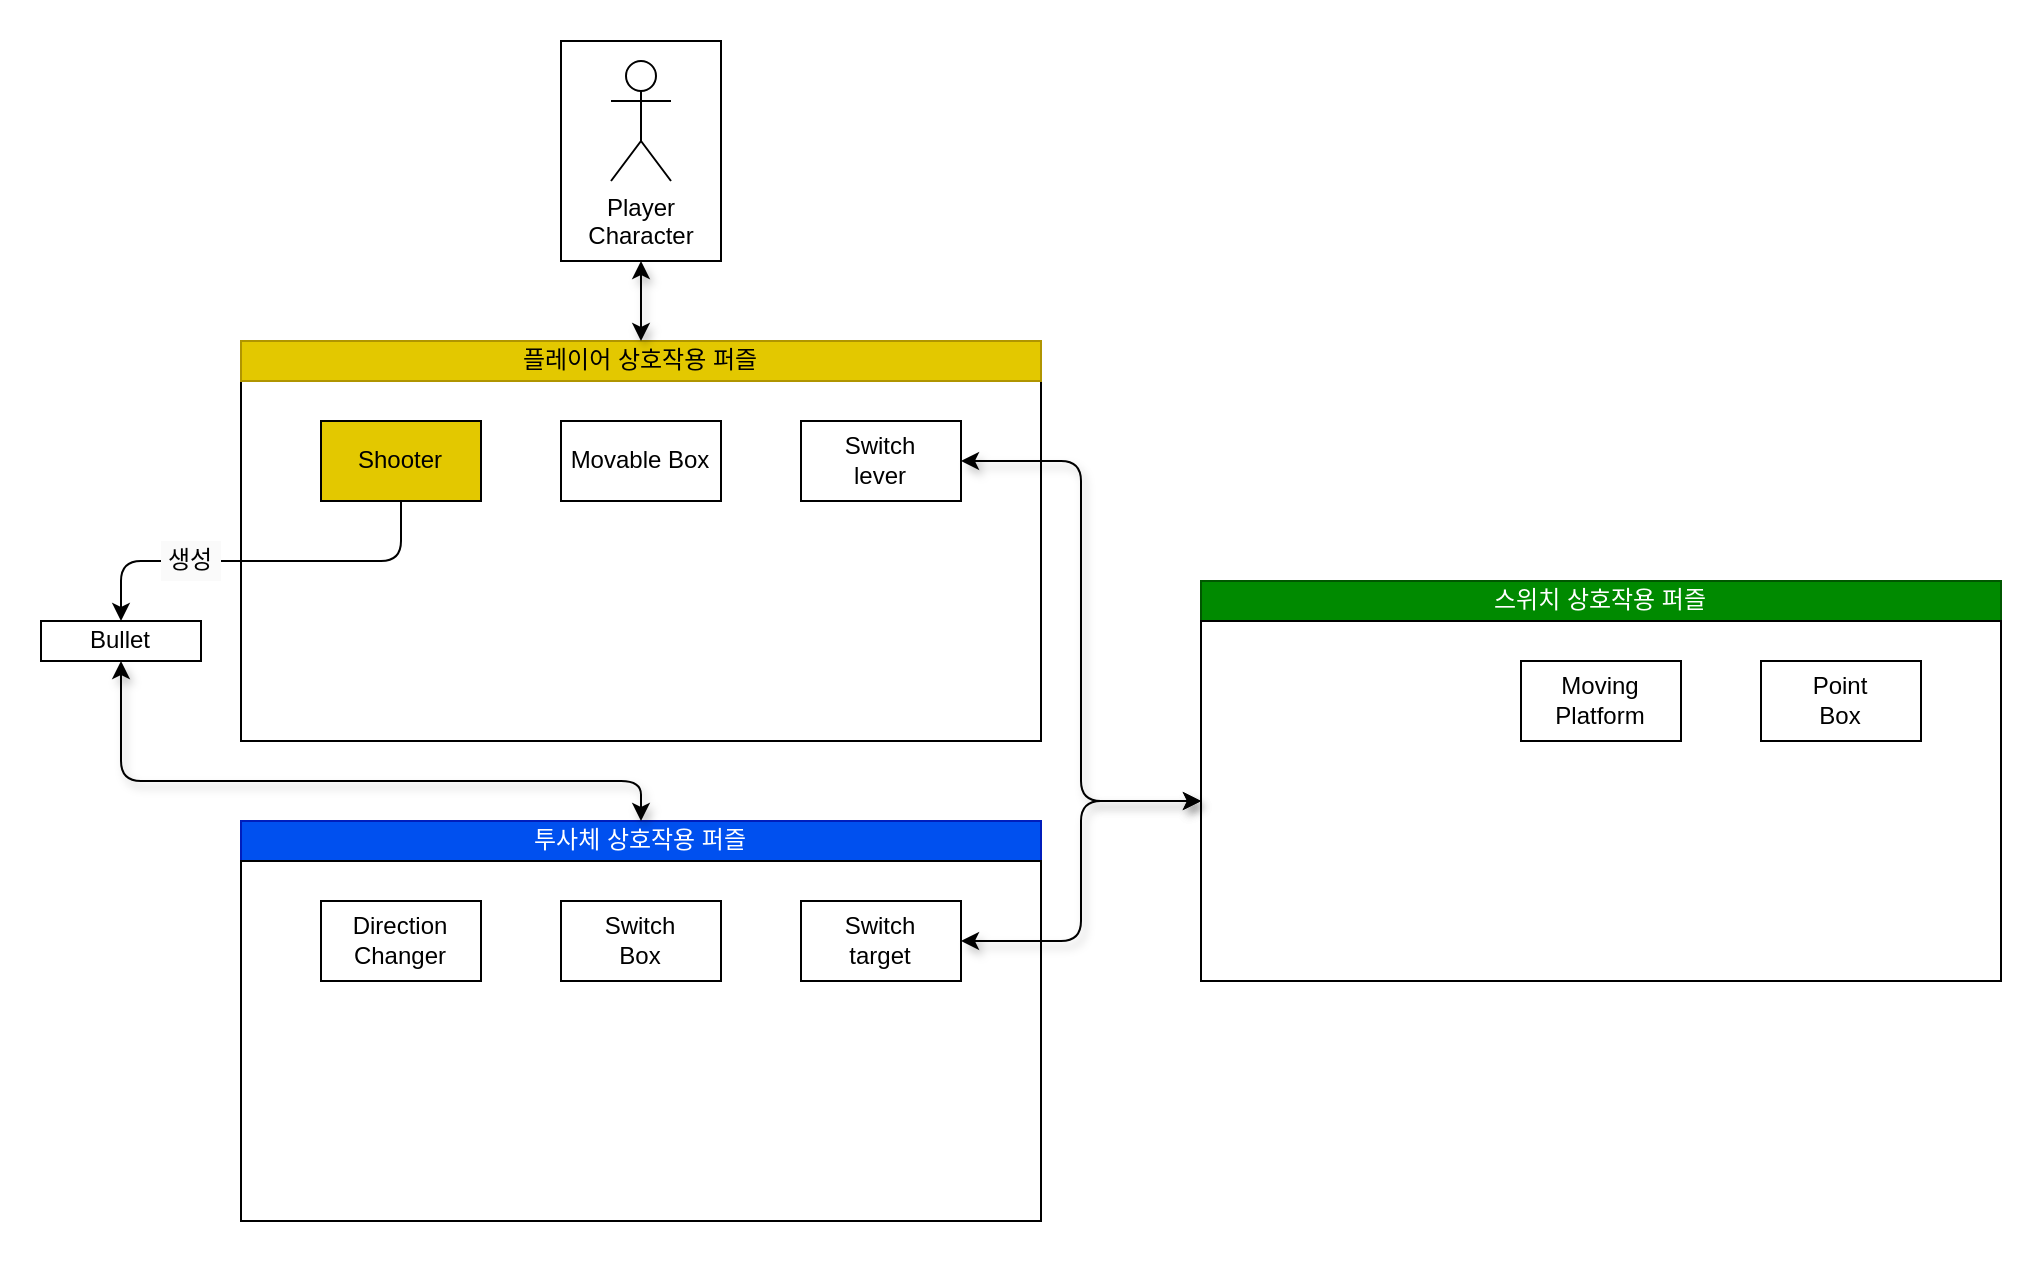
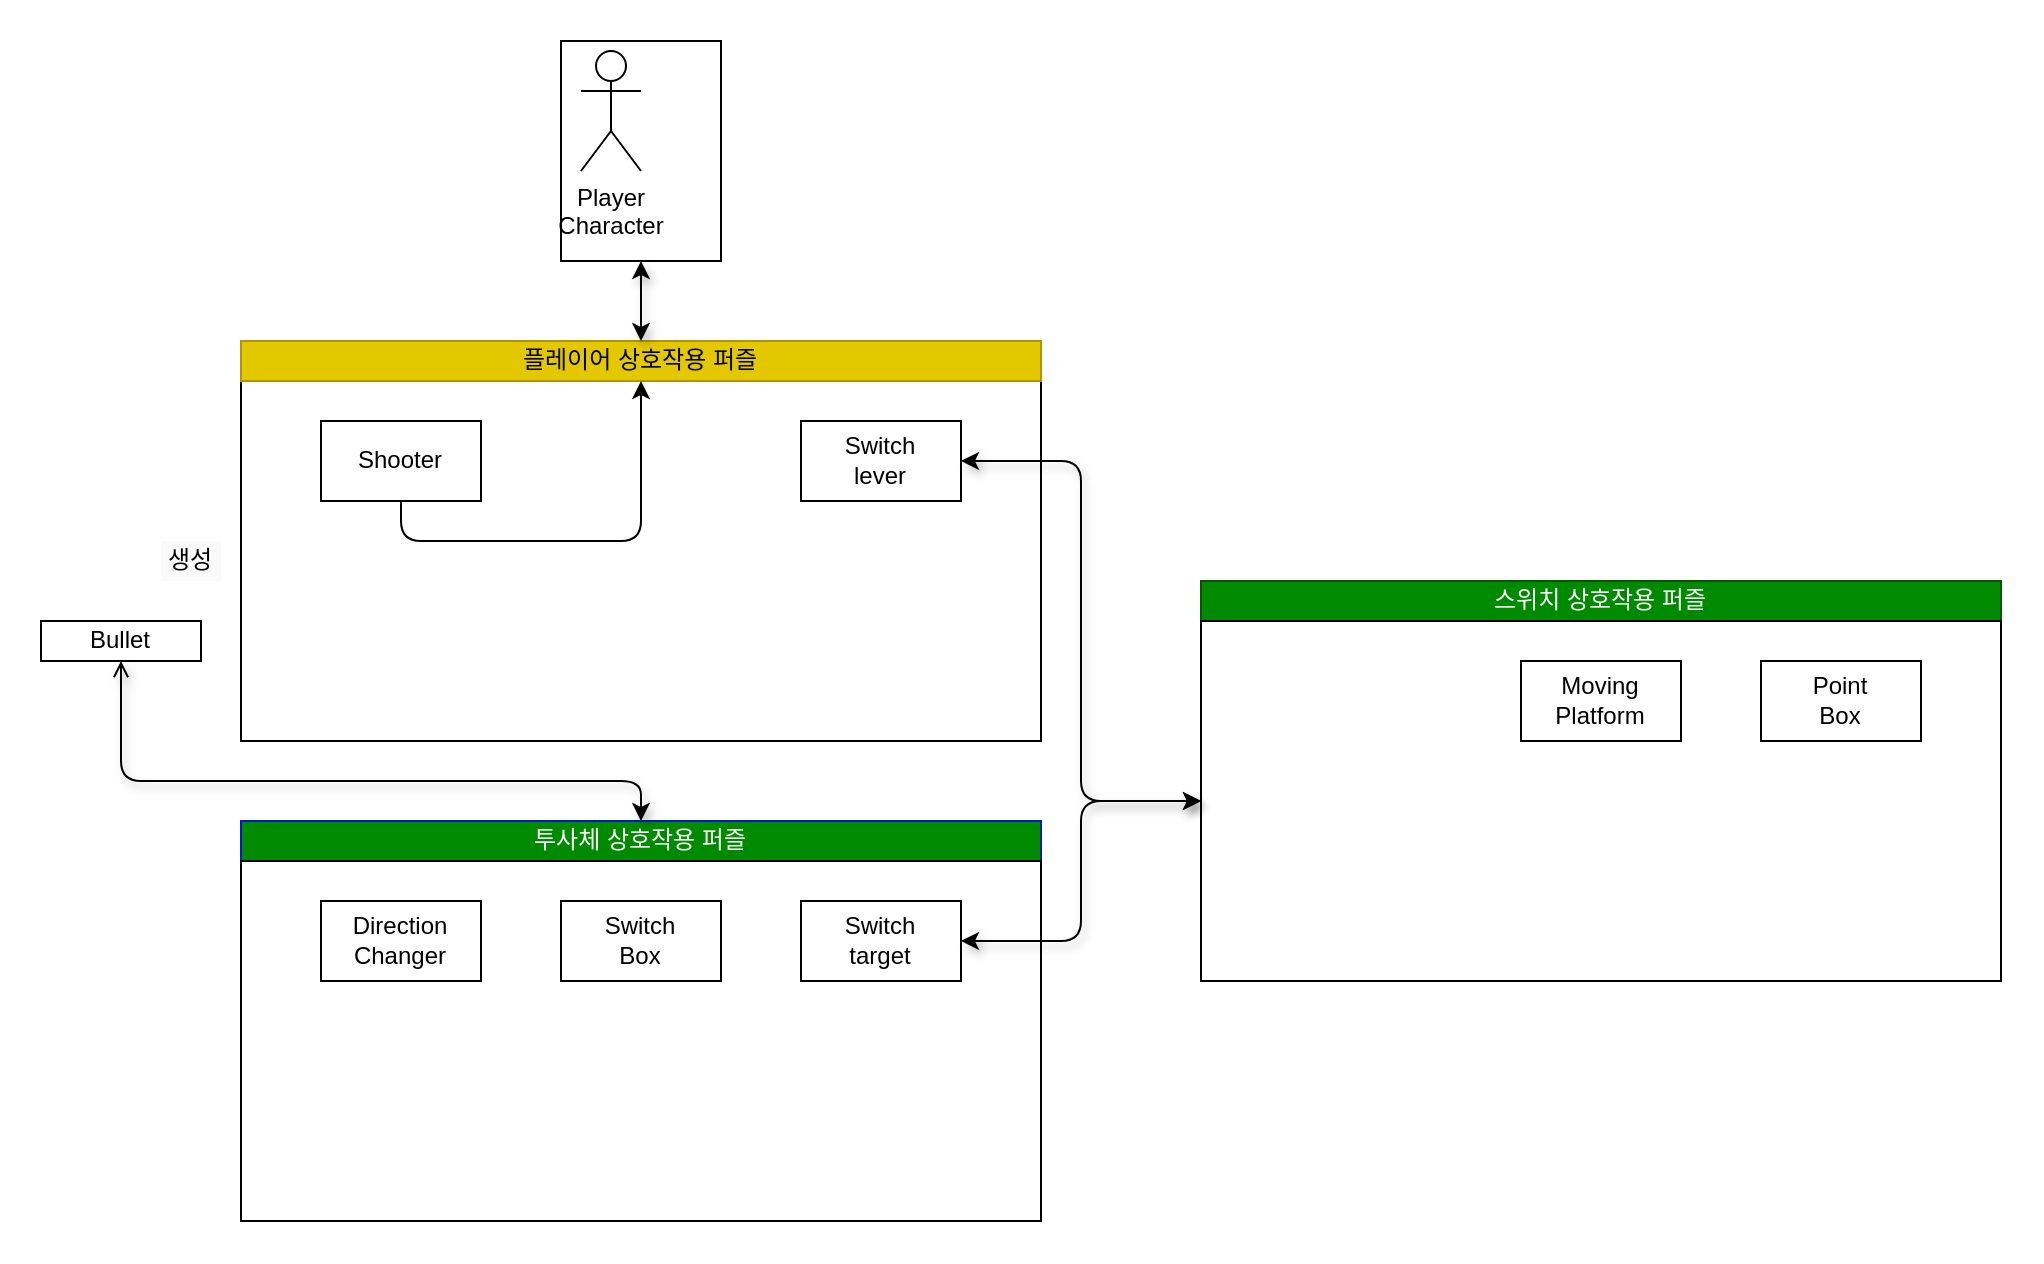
- <mxCell id="23" value="Player&lt;br&gt;Character" style="shape=umlActor;verticalLabelPosition=bottom;verticalAlign=top;html=1;outlineConnect=0;fontColor=#000000;" parent="1" vertex="1"><mxGeometry x="305" y="30" width="30" height="60" as="geometry" /></mxCell>
+ <mxCell id="23" value="Player&lt;br&gt;Character" style="shape=umlActor;verticalLabelPosition=bottom;verticalAlign=top;html=1;outlineConnect=0;fontColor=#000000;" parent="1" vertex="1"><mxGeometry x="290" y="25" width="30" height="60" as="geometry" /></mxCell>
- <mxCell id="6" value="Shooter" style="rounded=0;whiteSpace=wrap;html=1;fillColor=#e3c800;" parent="1" vertex="1"><mxGeometry x="160" y="210" width="80" height="40" as="geometry" /></mxCell>
+ <mxCell id="6" value="Shooter" style="rounded=0;whiteSpace=wrap;html=1;" parent="1" vertex="1"><mxGeometry x="160" y="210" width="80" height="40" as="geometry" /></mxCell>
- <mxCell id="9" value="Movable Box" style="rounded=0;whiteSpace=wrap;html=1;fillColor=none;" parent="1" vertex="1"><mxGeometry x="280" y="210" width="80" height="40" as="geometry" /></mxCell>
- <mxCell id="5" style="edgeStyle=orthogonalEdgeStyle;rounded=1;orthogonalLoop=1;jettySize=auto;html=1;exitX=0.5;exitY=1;exitDx=0;exitDy=0;entryX=0.5;entryY=0;entryDx=0;entryDy=0;" parent="1" source="6" target="7" edge="1"><mxGeometry relative="1" as="geometry" /></mxCell>
+ <mxCell id="5" style="edgeStyle=orthogonalEdgeStyle;rounded=1;orthogonalLoop=1;jettySize=auto;html=1;exitX=0.5;exitY=1;exitDx=0;exitDy=0;" parent="1" source="6" target="4" edge="1"><mxGeometry relative="1" as="geometry" /></mxCell>
- <mxCell id="16" value="" style="endArrow=classic;startArrow=classic;html=1;entryX=0.5;entryY=1;entryDx=0;entryDy=0;exitX=0.5;exitY=0;exitDx=0;exitDy=0;edgeStyle=elbowEdgeStyle;elbow=vertical;shadow=1;" parent="1" source="13" target="7" edge="1"><mxGeometry width="50" height="50" relative="1" as="geometry"><mxPoint x="180" y="410" as="sourcePoint" /><mxPoint x="230" y="360" as="targetPoint" /><Array as="points"><mxPoint x="260" y="390" /></Array></mxGeometry></mxCell>
+ <mxCell id="16" value="" style="endArrow=open;startArrow=classic;html=1;entryX=0.5;entryY=1;entryDx=0;entryDy=0;exitX=0.5;exitY=0;exitDx=0;exitDy=0;edgeStyle=elbowEdgeStyle;elbow=vertical;shadow=1;" parent="1" source="13" target="7" edge="1"><mxGeometry width="50" height="50" relative="1" as="geometry"><mxPoint x="180" y="410" as="sourcePoint" /><mxPoint x="230" y="360" as="targetPoint" /><Array as="points"><mxPoint x="260" y="390" /></Array></mxGeometry></mxCell>
- <mxCell id="13" value="투사체 상호작용 퍼즐" style="rounded=0;whiteSpace=wrap;html=1;fillColor=#0050ef;strokeColor=#001DBC;fontColor=#ffffff;" parent="1" vertex="1"><mxGeometry x="120" y="410" width="400" height="20" as="geometry" /></mxCell>
+ <mxCell id="13" value="투사체 상호작용 퍼즐" style="rounded=0;whiteSpace=wrap;html=1;fillColor=#008a00;strokeColor=#001DBC;fontColor=#ffffff;" parent="1" vertex="1"><mxGeometry x="120" y="410" width="400" height="20" as="geometry" /></mxCell>
